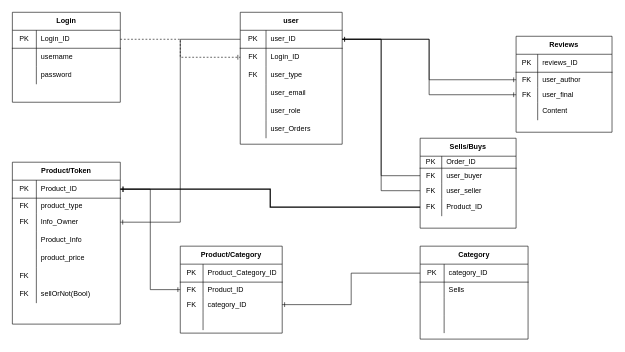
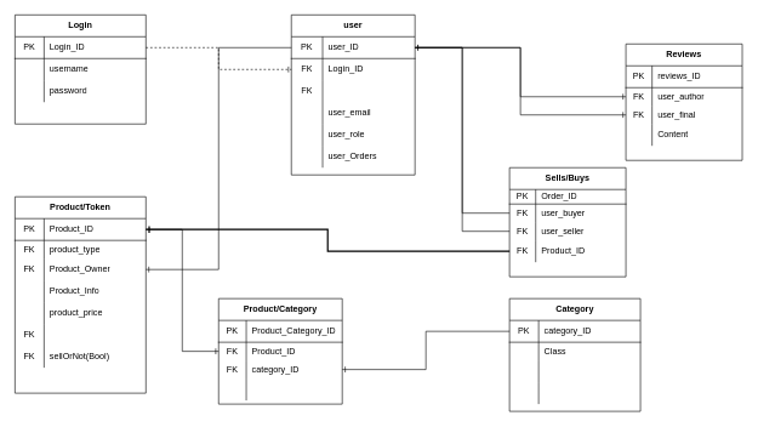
- <mxCell id="11" value="user_type" style="shape=partialRectangle;html=1;whiteSpace=wrap;connectable=0;fillColor=none;top=0;left=0;bottom=0;right=0;align=left;spacingLeft=6;overflow=hidden;" vertex="1" parent="9"><mxGeometry x="43" width="127" height="30" as="geometry" /></mxCell>
- <mxCell id="41" value="Info_Owner" style="shape=partialRectangle;html=1;whiteSpace=wrap;connectable=0;fillColor=none;top=0;left=0;bottom=0;right=0;align=left;spacingLeft=6;overflow=hidden;" vertex="1" parent="39"><mxGeometry x="40" width="140" height="30" as="geometry" /></mxCell>
+ <mxCell id="41" value="Product_Owner" style="shape=partialRectangle;html=1;whiteSpace=wrap;connectable=0;fillColor=none;top=0;left=0;bottom=0;right=0;align=left;spacingLeft=6;overflow=hidden;" vertex="1" parent="39"><mxGeometry x="40" width="140" height="30" as="geometry" /></mxCell>
- <mxCell id="72" value="Sells" style="shape=partialRectangle;html=1;whiteSpace=wrap;connectable=0;fillColor=none;top=0;left=0;bottom=0;right=0;align=left;spacingLeft=6;overflow=hidden;" vertex="1" parent="70"><mxGeometry x="40" width="140" height="25" as="geometry" /></mxCell>
+ <mxCell id="72" value="Class" style="shape=partialRectangle;html=1;whiteSpace=wrap;connectable=0;fillColor=none;top=0;left=0;bottom=0;right=0;align=left;spacingLeft=6;overflow=hidden;" vertex="1" parent="70"><mxGeometry x="40" width="140" height="25" as="geometry" /></mxCell>
